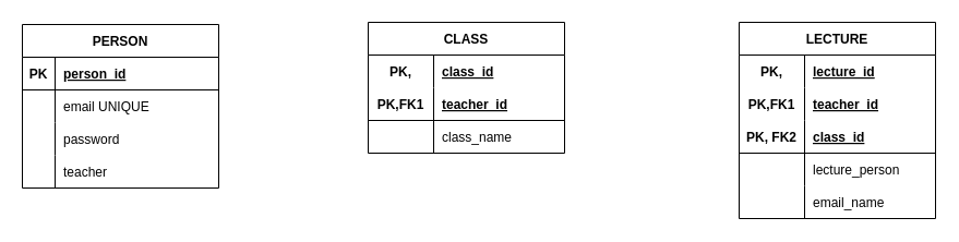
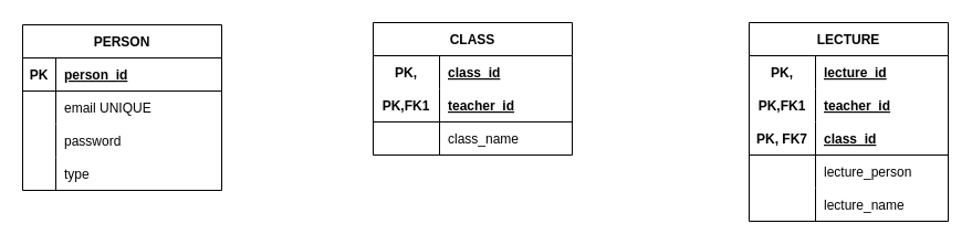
- <mxCell id="33" value="PK, FK2" style="shape=partialRectangle;connectable=0;fillColor=none;top=0;left=0;bottom=0;right=0;fontStyle=1;overflow=hidden;" parent="32" vertex="1"><mxGeometry width="60" height="30" as="geometry"><mxRectangle width="60" height="30" as="alternateBounds" /></mxGeometry></mxCell>
+ <mxCell id="33" value="PK, FK7" style="shape=partialRectangle;connectable=0;fillColor=none;top=0;left=0;bottom=0;right=0;fontStyle=1;overflow=hidden;" parent="32" vertex="1"><mxGeometry width="60" height="30" as="geometry"><mxRectangle width="60" height="30" as="alternateBounds" /></mxGeometry></mxCell>
- <mxCell id="14" value="teacher" style="shape=partialRectangle;connectable=0;fillColor=none;top=0;left=0;bottom=0;right=0;align=left;spacingLeft=6;overflow=hidden;" parent="12" vertex="1"><mxGeometry x="30" width="150" height="30" as="geometry"><mxRectangle width="150" height="30" as="alternateBounds" /></mxGeometry></mxCell>
+ <mxCell id="14" value="type" style="shape=partialRectangle;connectable=0;fillColor=none;top=0;left=0;bottom=0;right=0;align=left;spacingLeft=6;overflow=hidden;" parent="12" vertex="1"><mxGeometry x="30" width="150" height="30" as="geometry"><mxRectangle width="150" height="30" as="alternateBounds" /></mxGeometry></mxCell>
- <mxCell id="40" value="email_name" style="shape=partialRectangle;connectable=0;fillColor=none;top=0;left=0;bottom=0;right=0;align=left;spacingLeft=6;overflow=hidden;" vertex="1" parent="38"><mxGeometry x="60" width="120" height="30" as="geometry"><mxRectangle width="120" height="30" as="alternateBounds" /></mxGeometry></mxCell>
+ <mxCell id="40" value="lecture_name" style="shape=partialRectangle;connectable=0;fillColor=none;top=0;left=0;bottom=0;right=0;align=left;spacingLeft=6;overflow=hidden;" vertex="1" parent="38"><mxGeometry x="60" width="120" height="30" as="geometry"><mxRectangle width="120" height="30" as="alternateBounds" /></mxGeometry></mxCell>
